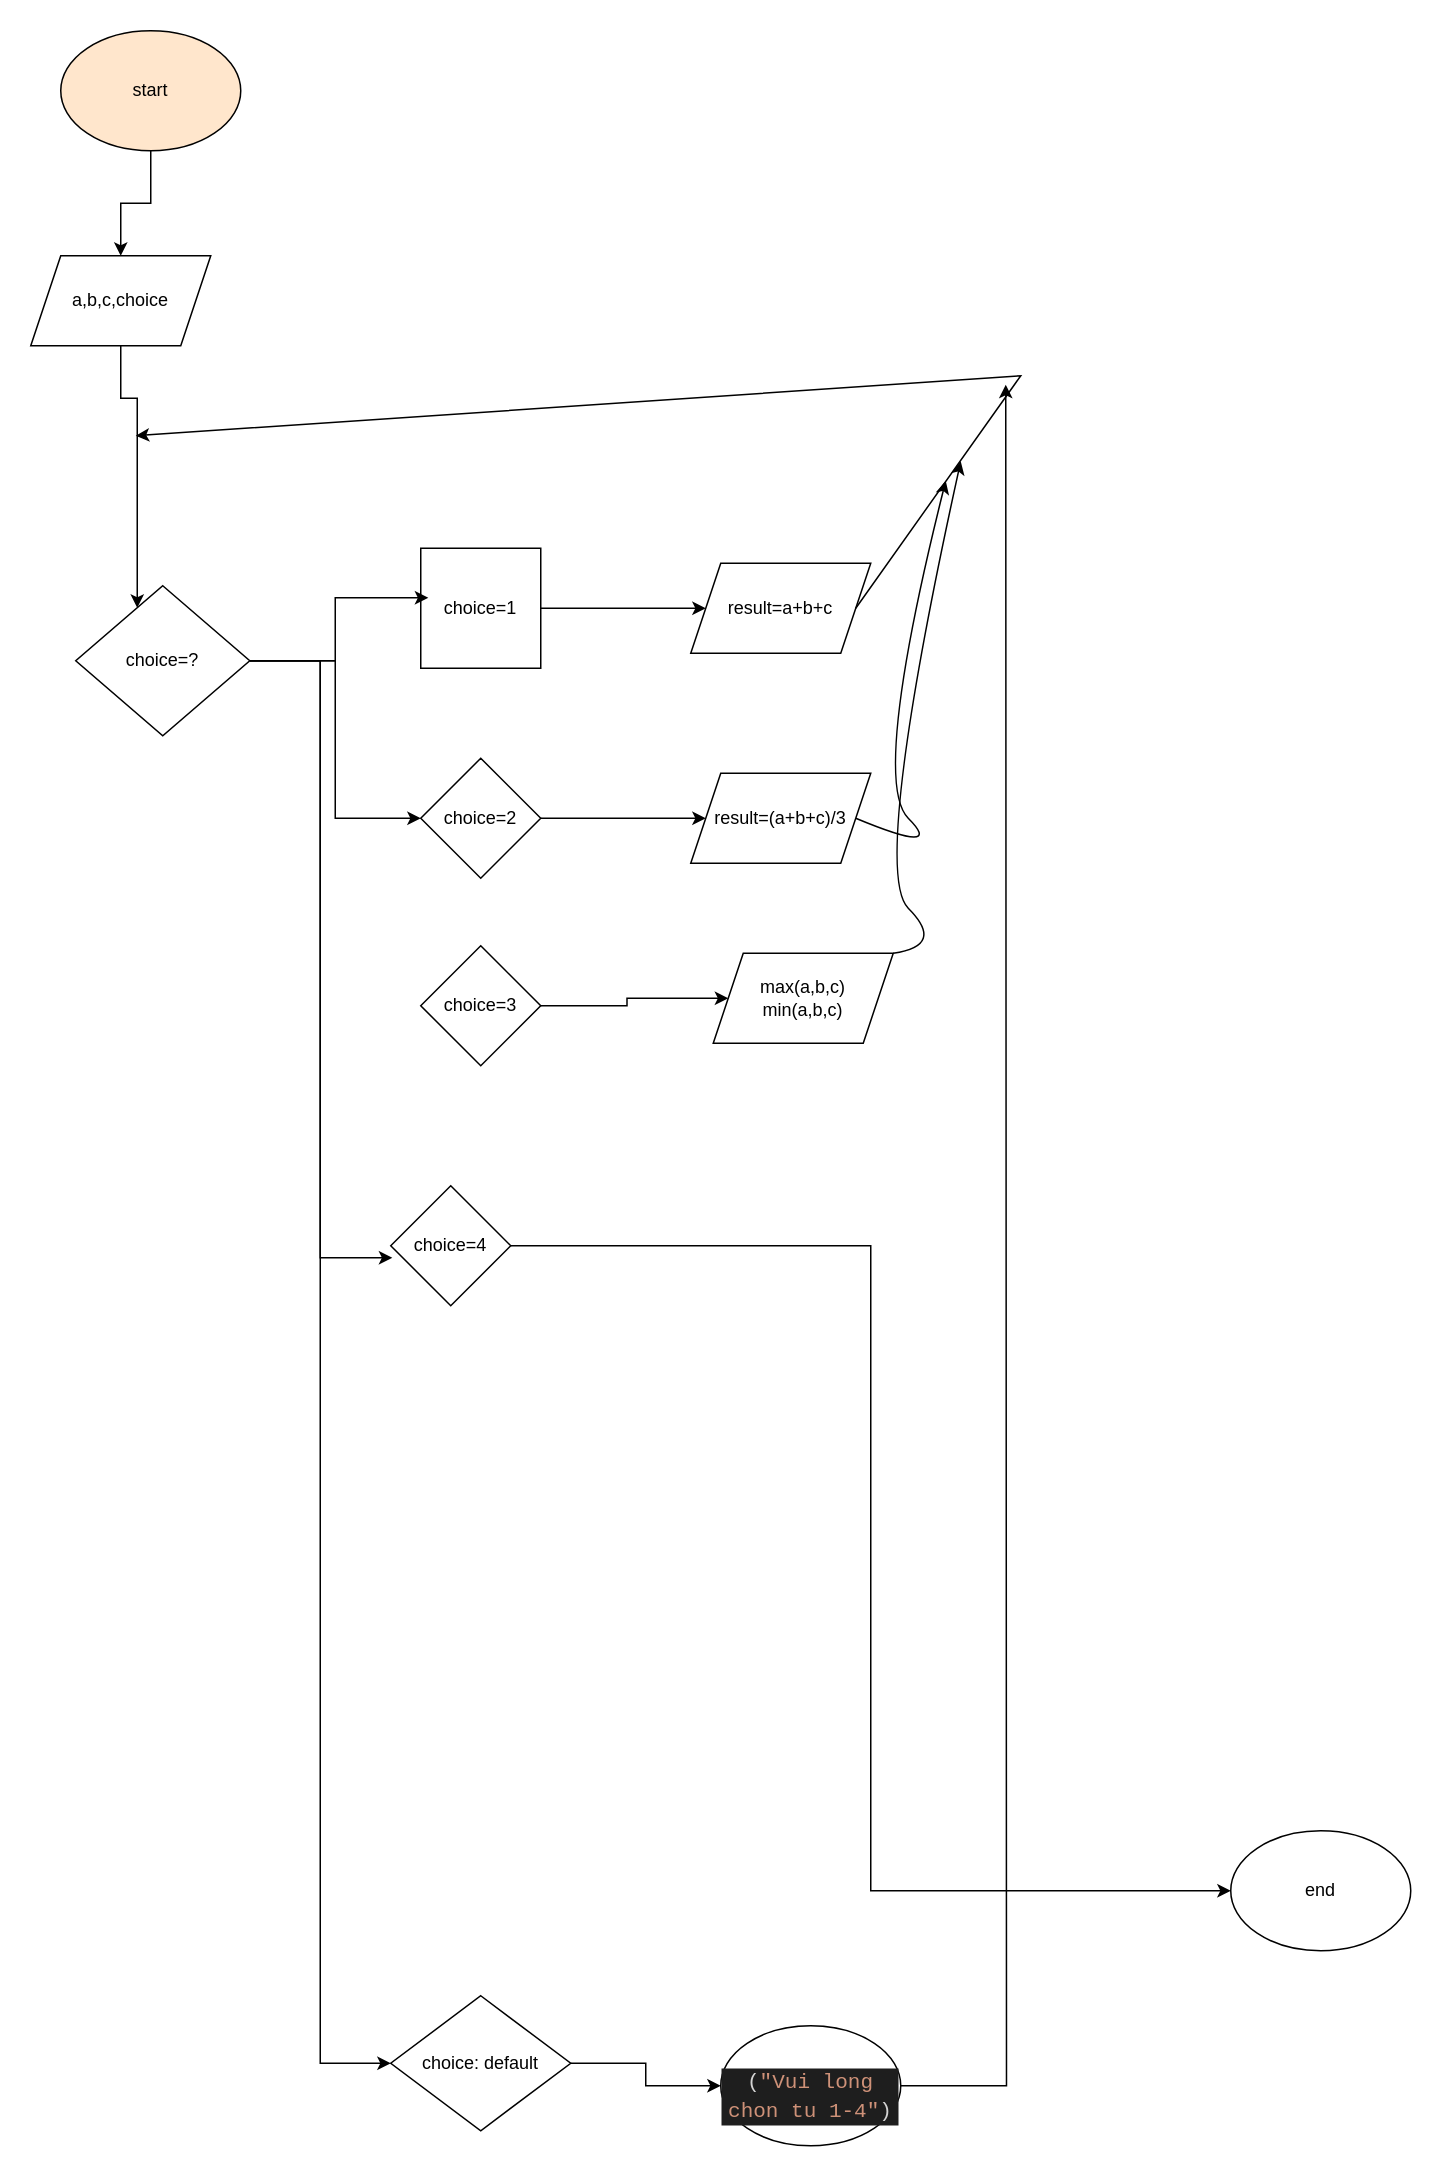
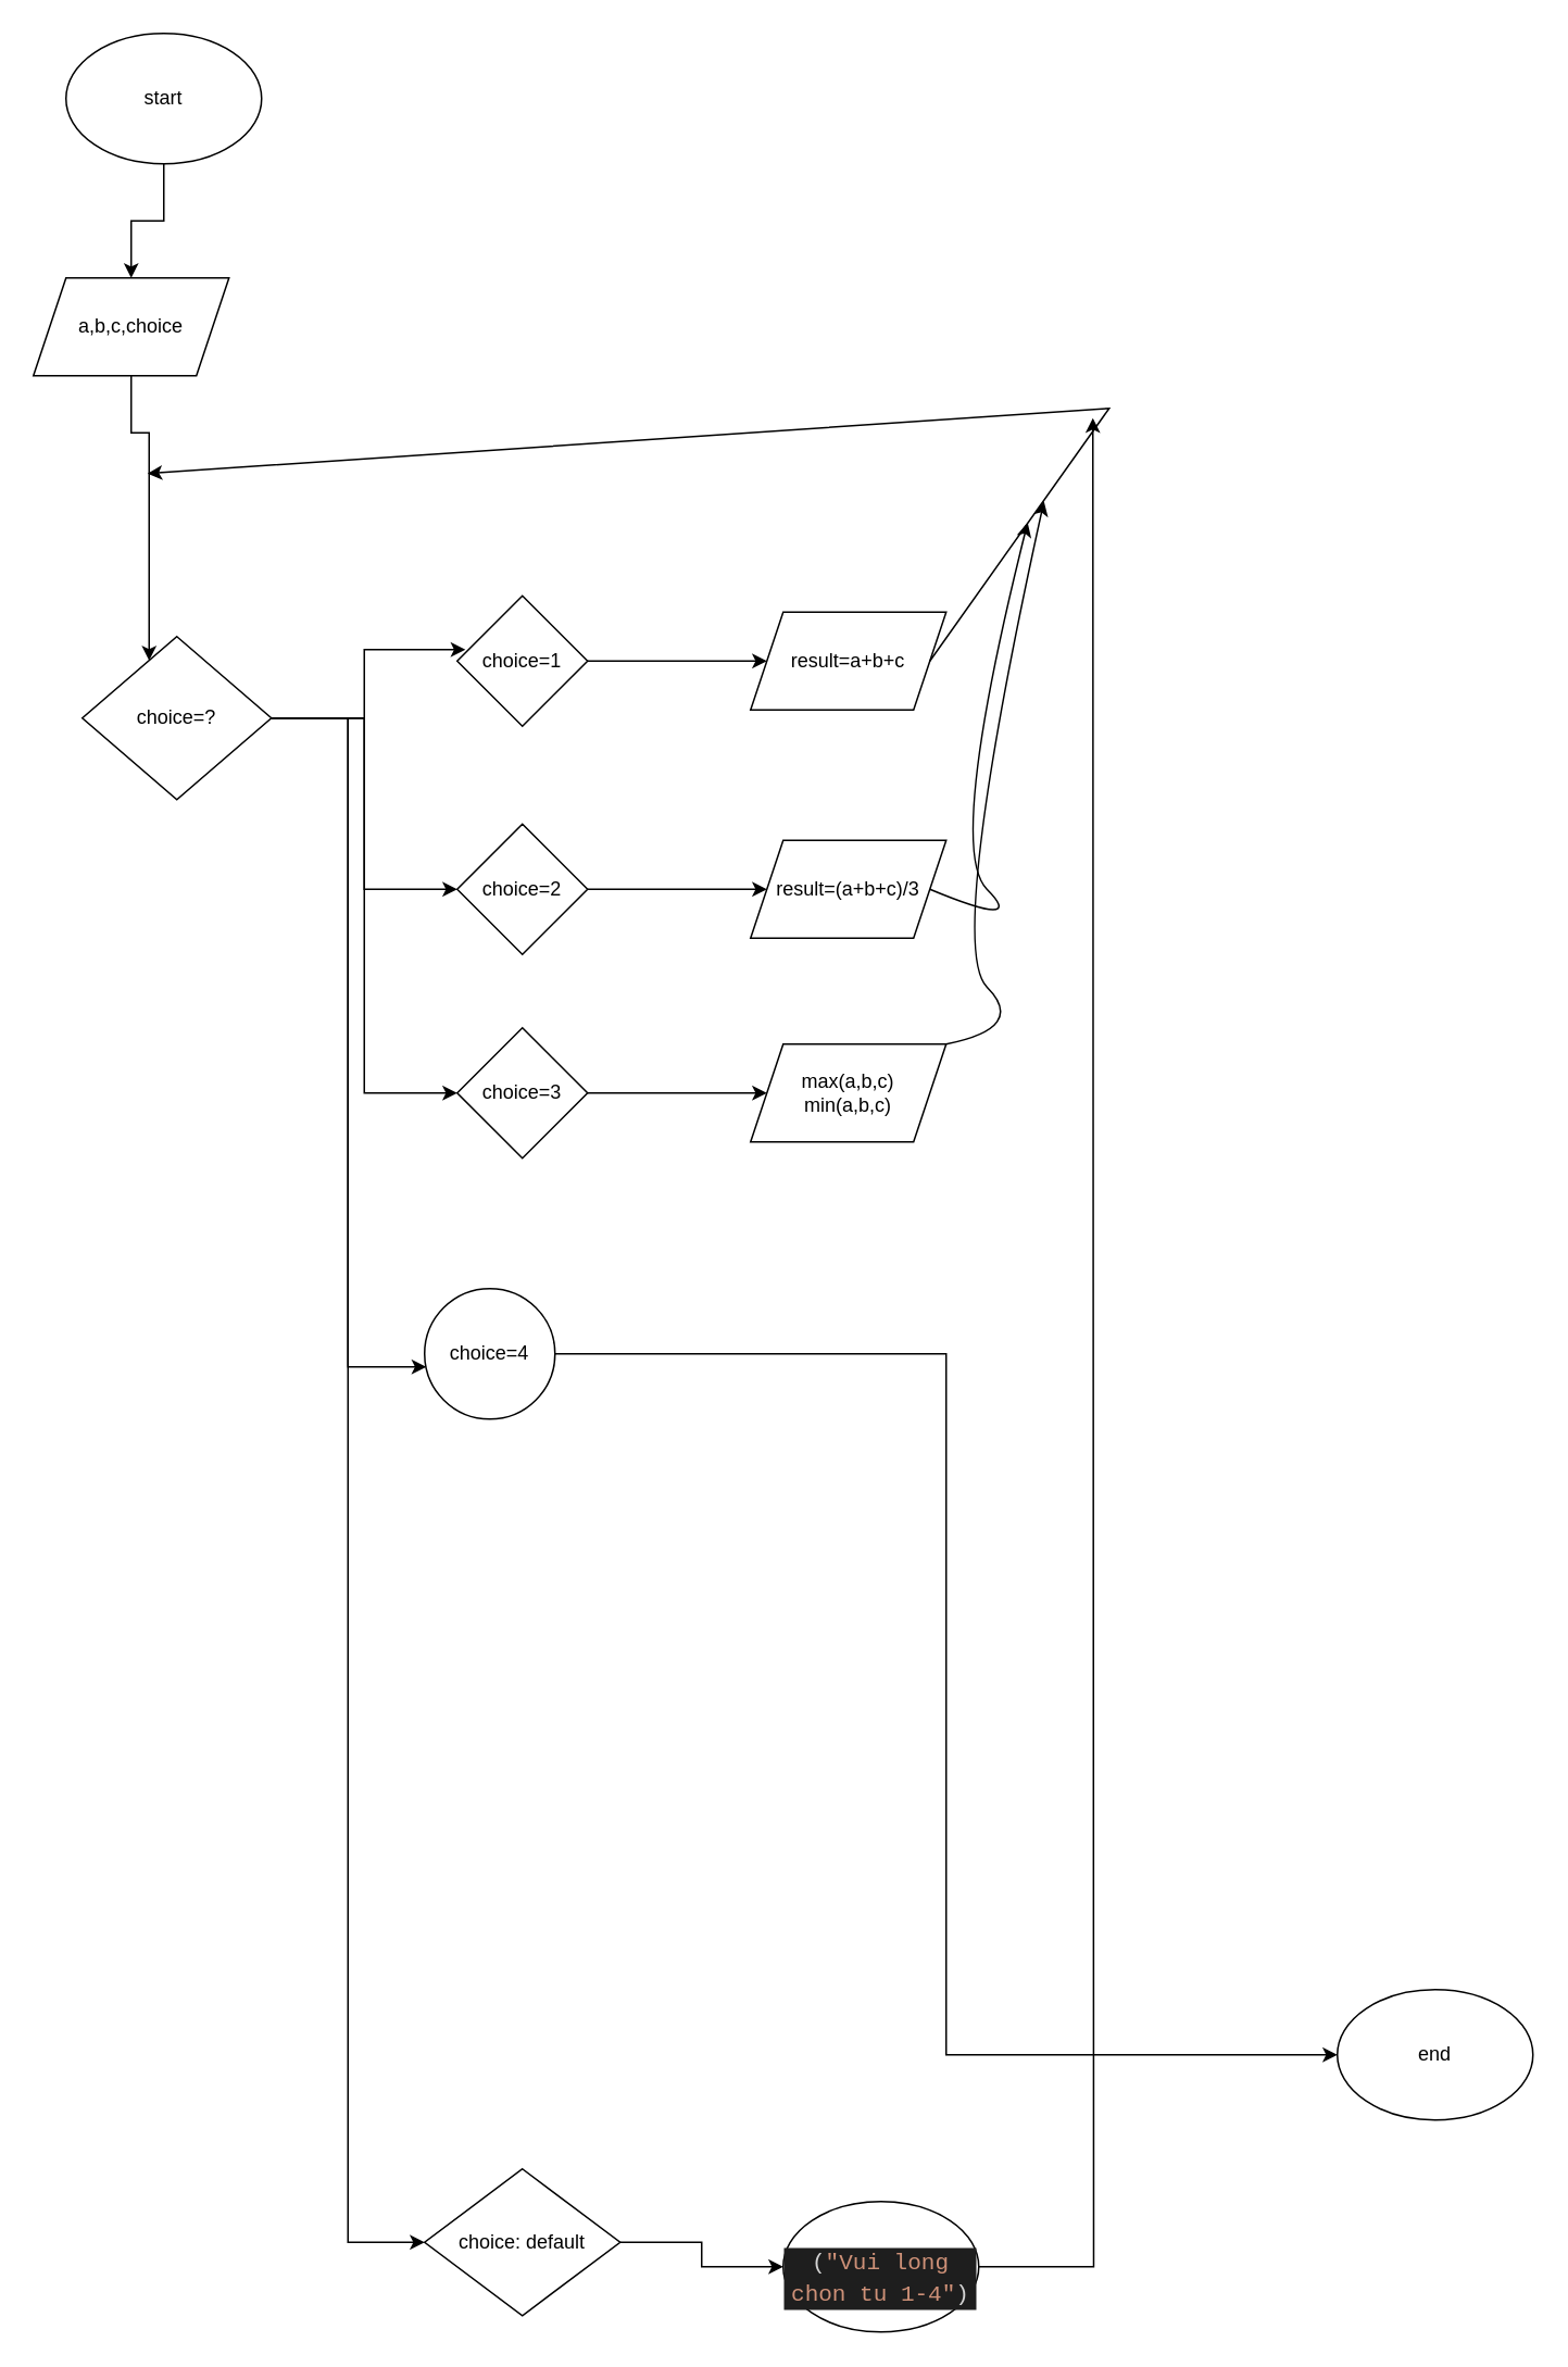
- <mxCell id="3" value="start" style="ellipse;whiteSpace=wrap;html=1;fillColor=#ffe6cc;" parent="1" vertex="1"><mxGeometry x="40" y="20" width="120" height="80" as="geometry" /></mxCell>
+ <mxCell id="3" value="start" style="ellipse;whiteSpace=wrap;html=1;" parent="1" vertex="1"><mxGeometry x="40" y="20" width="120" height="80" as="geometry" /></mxCell>
- <mxCell id="12" value="choice=1" style="whiteSpace=wrap;html=1;rounded=0;" parent="1" vertex="1"><mxGeometry x="280" y="365" width="80" height="80" as="geometry" /></mxCell>
+ <mxCell id="12" value="choice=1" style="rhombus;whiteSpace=wrap;html=1;" parent="1" vertex="1"><mxGeometry x="280" y="365" width="80" height="80" as="geometry" /></mxCell>
+ <mxCell id="8" style="edgeStyle=orthogonalEdgeStyle;rounded=0;orthogonalLoop=1;jettySize=auto;html=1;entryX=0;entryY=0.5;entryDx=0;entryDy=0;" parent="1" source="10" target="19" edge="1"><mxGeometry relative="1" as="geometry" /></mxCell>
- <mxCell id="20" value="&lt;div&gt;max(a,b,c)&lt;/div&gt;&lt;div&gt;min(a,b,c)&lt;br&gt;&lt;/div&gt;" style="shape=parallelogram;perimeter=parallelogramPerimeter;whiteSpace=wrap;html=1;fixedSize=1;" parent="1" vertex="1"><mxGeometry x="475" y="635" width="120" height="60" as="geometry" /></mxCell>
+ <mxCell id="20" value="&lt;div&gt;max(a,b,c)&lt;/div&gt;&lt;div&gt;min(a,b,c)&lt;br&gt;&lt;/div&gt;" style="shape=parallelogram;perimeter=parallelogramPerimeter;whiteSpace=wrap;html=1;fixedSize=1;" parent="1" vertex="1"><mxGeometry x="460" y="640" width="120" height="60" as="geometry" /></mxCell>
- <mxCell id="22" value="choice=4" style="rhombus;whiteSpace=wrap;html=1;" parent="1" vertex="1"><mxGeometry x="260" y="790" width="80" height="80" as="geometry" /></mxCell>
+ <mxCell id="22" value="choice=4" style="ellipse;whiteSpace=wrap;html=1;" parent="1" vertex="1"><mxGeometry x="260" y="790" width="80" height="80" as="geometry" /></mxCell>
